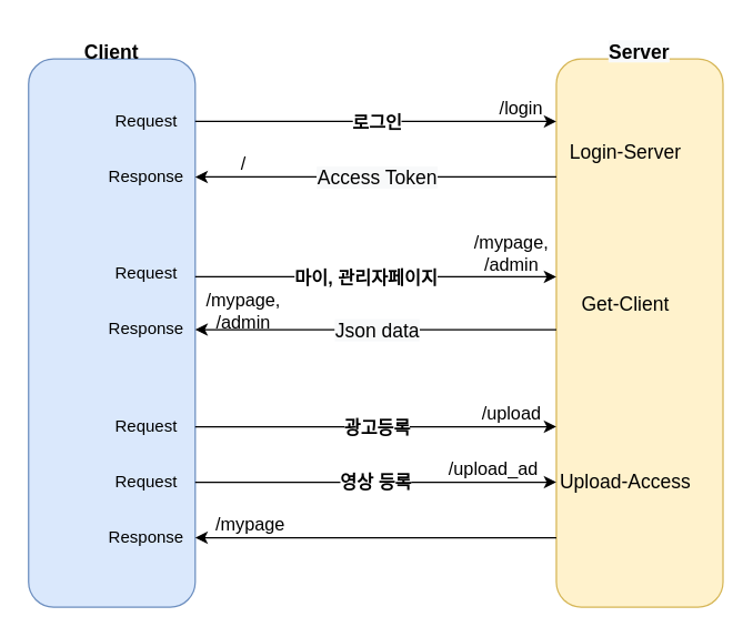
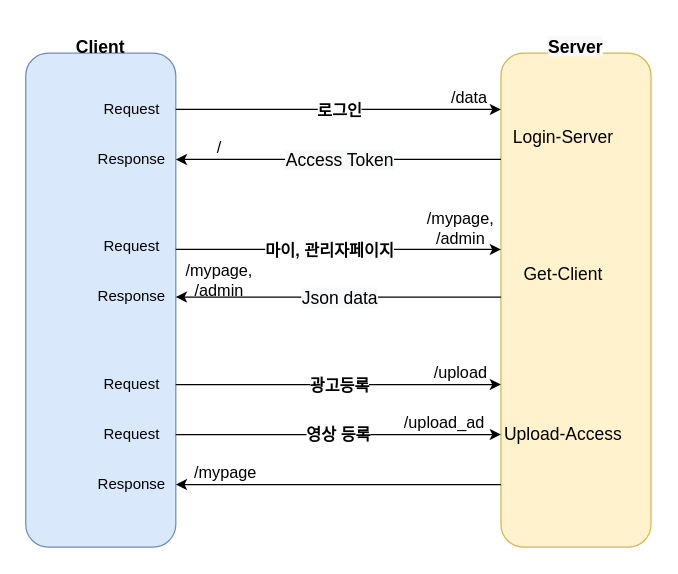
- <mxCell id="21" value="&lt;font style=&quot;font-size: 13px&quot;&gt;/login&lt;/font&gt;" style="text;html=1;strokeColor=none;fillColor=none;align=center;verticalAlign=middle;whiteSpace=wrap;rounded=0;" vertex="1" parent="1"><mxGeometry x="350" y="60" width="50" height="20" as="geometry" /></mxCell>
+ <mxCell id="21" value="&lt;font style=&quot;font-size: 13px&quot;&gt;/data&lt;/font&gt;" style="text;html=1;strokeColor=none;fillColor=none;align=center;verticalAlign=middle;whiteSpace=wrap;rounded=0;" vertex="1" parent="1"><mxGeometry x="350" y="60" width="50" height="20" as="geometry" /></mxCell>
